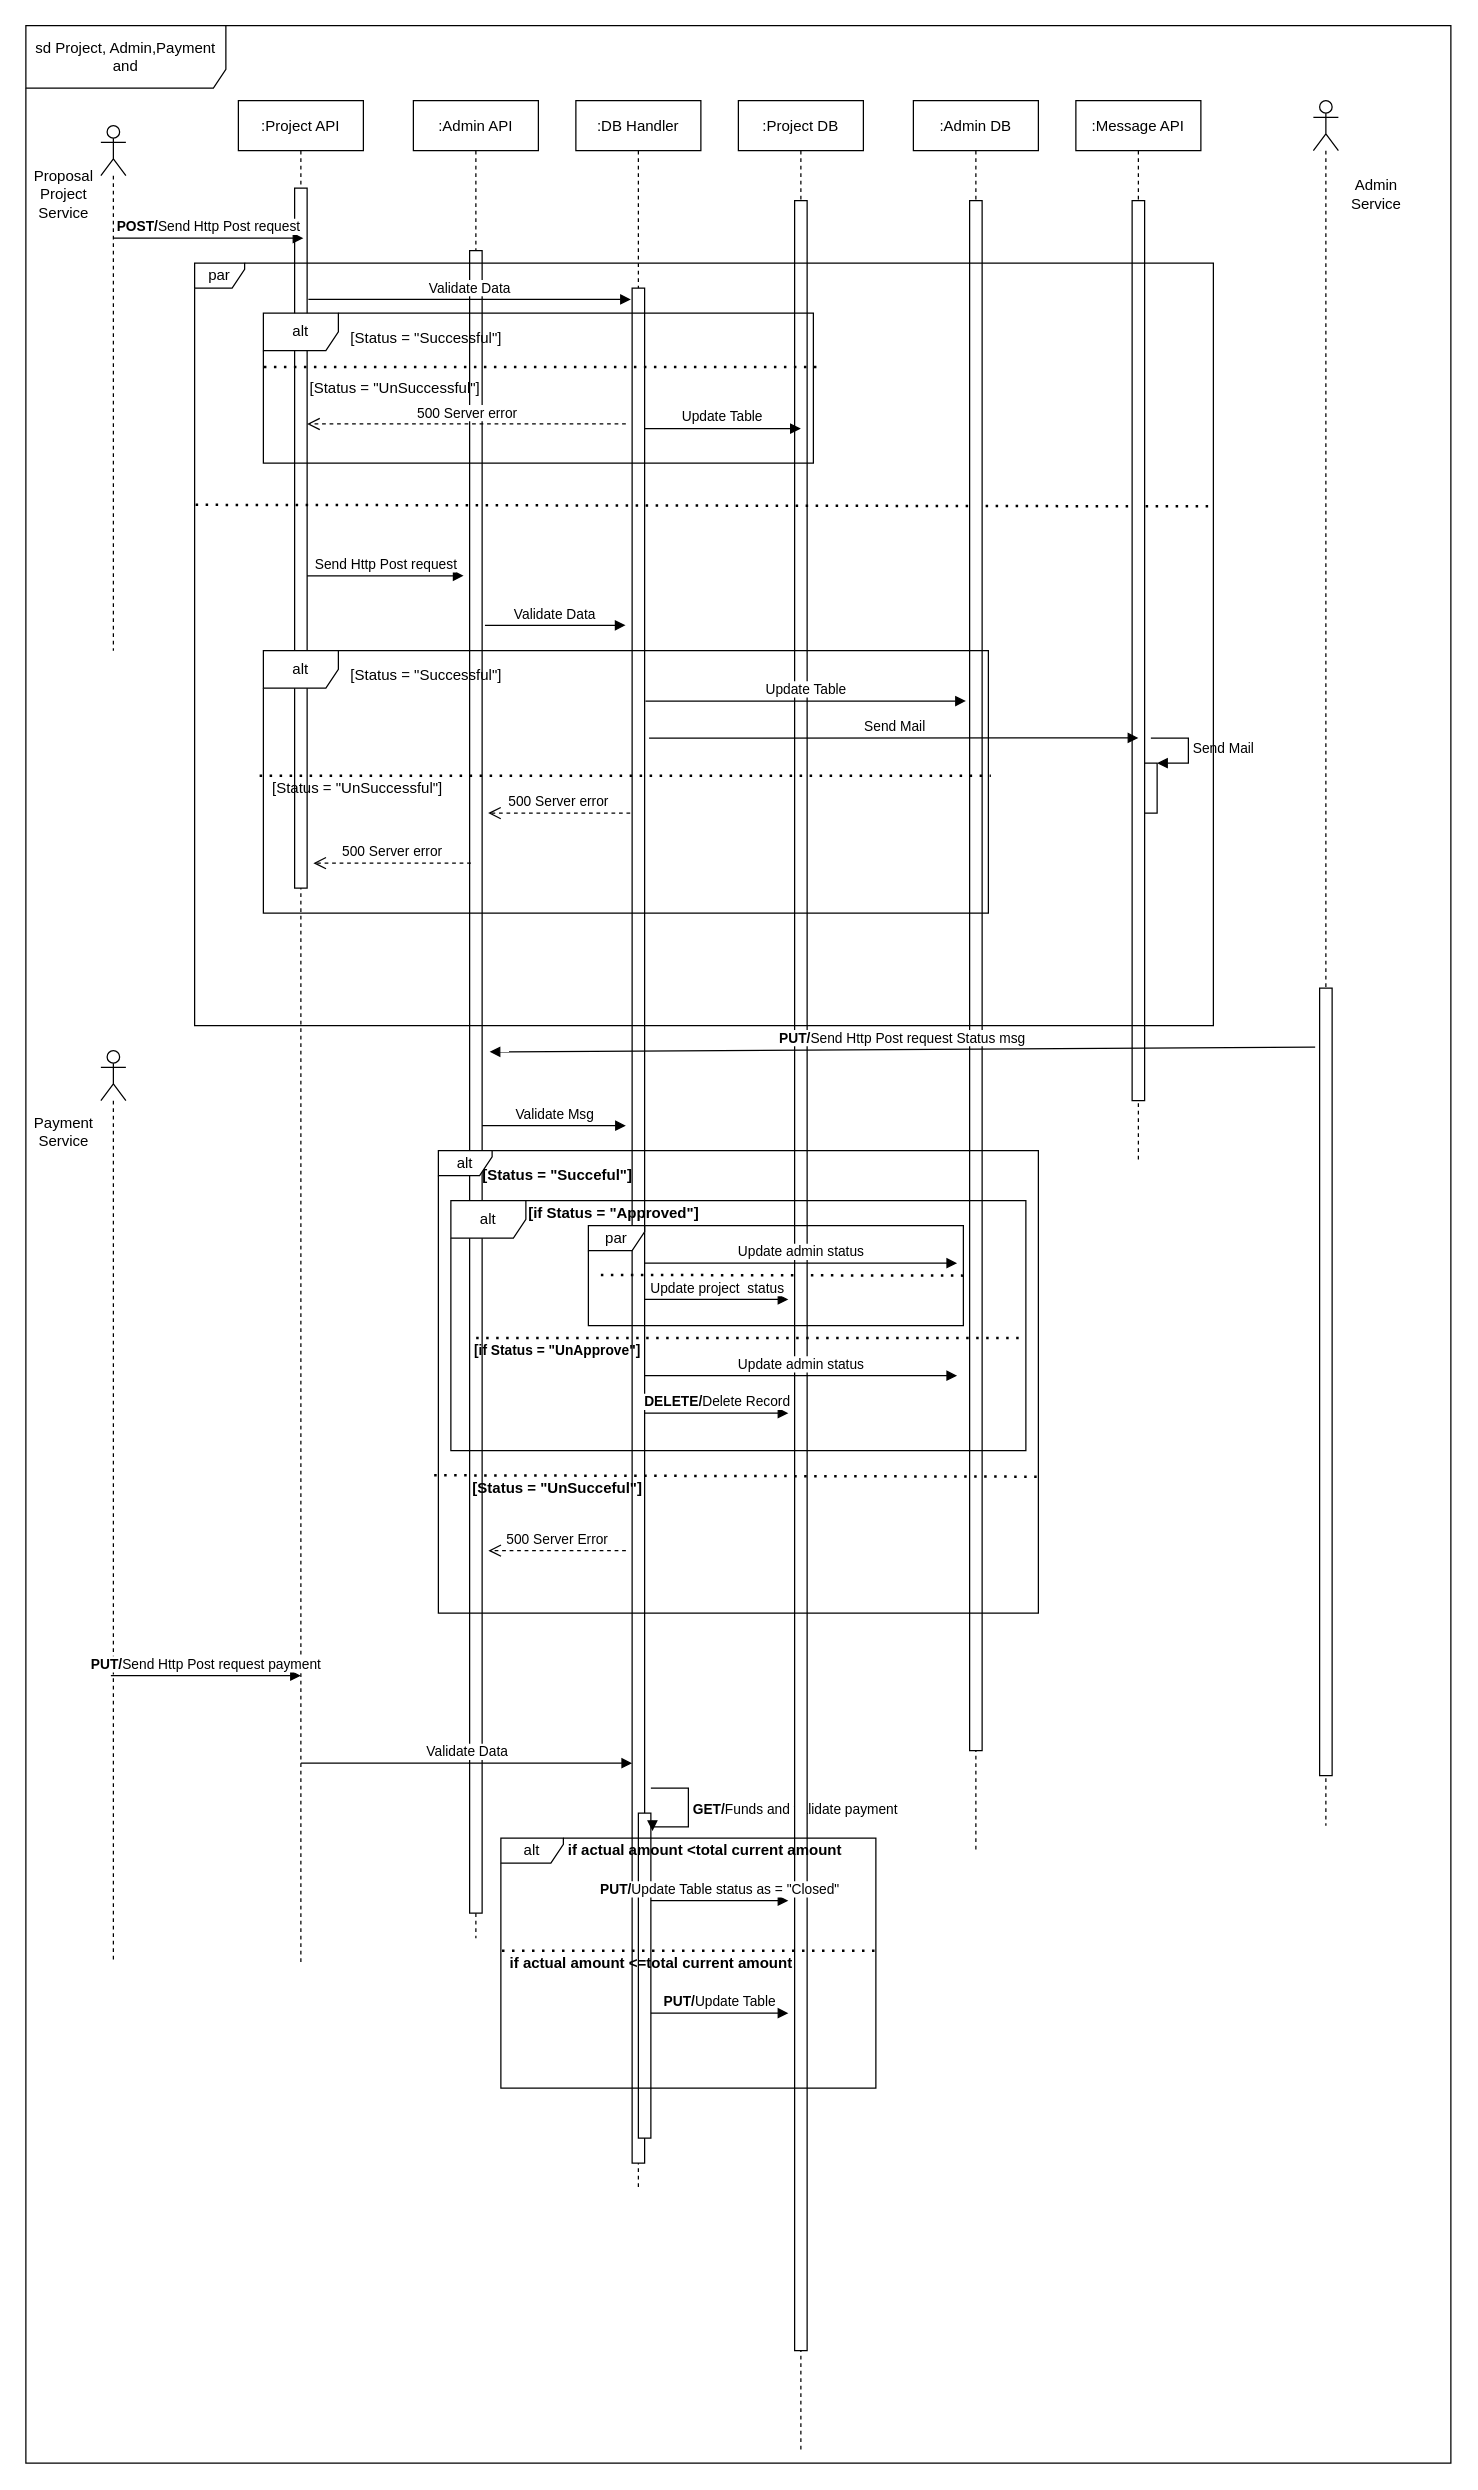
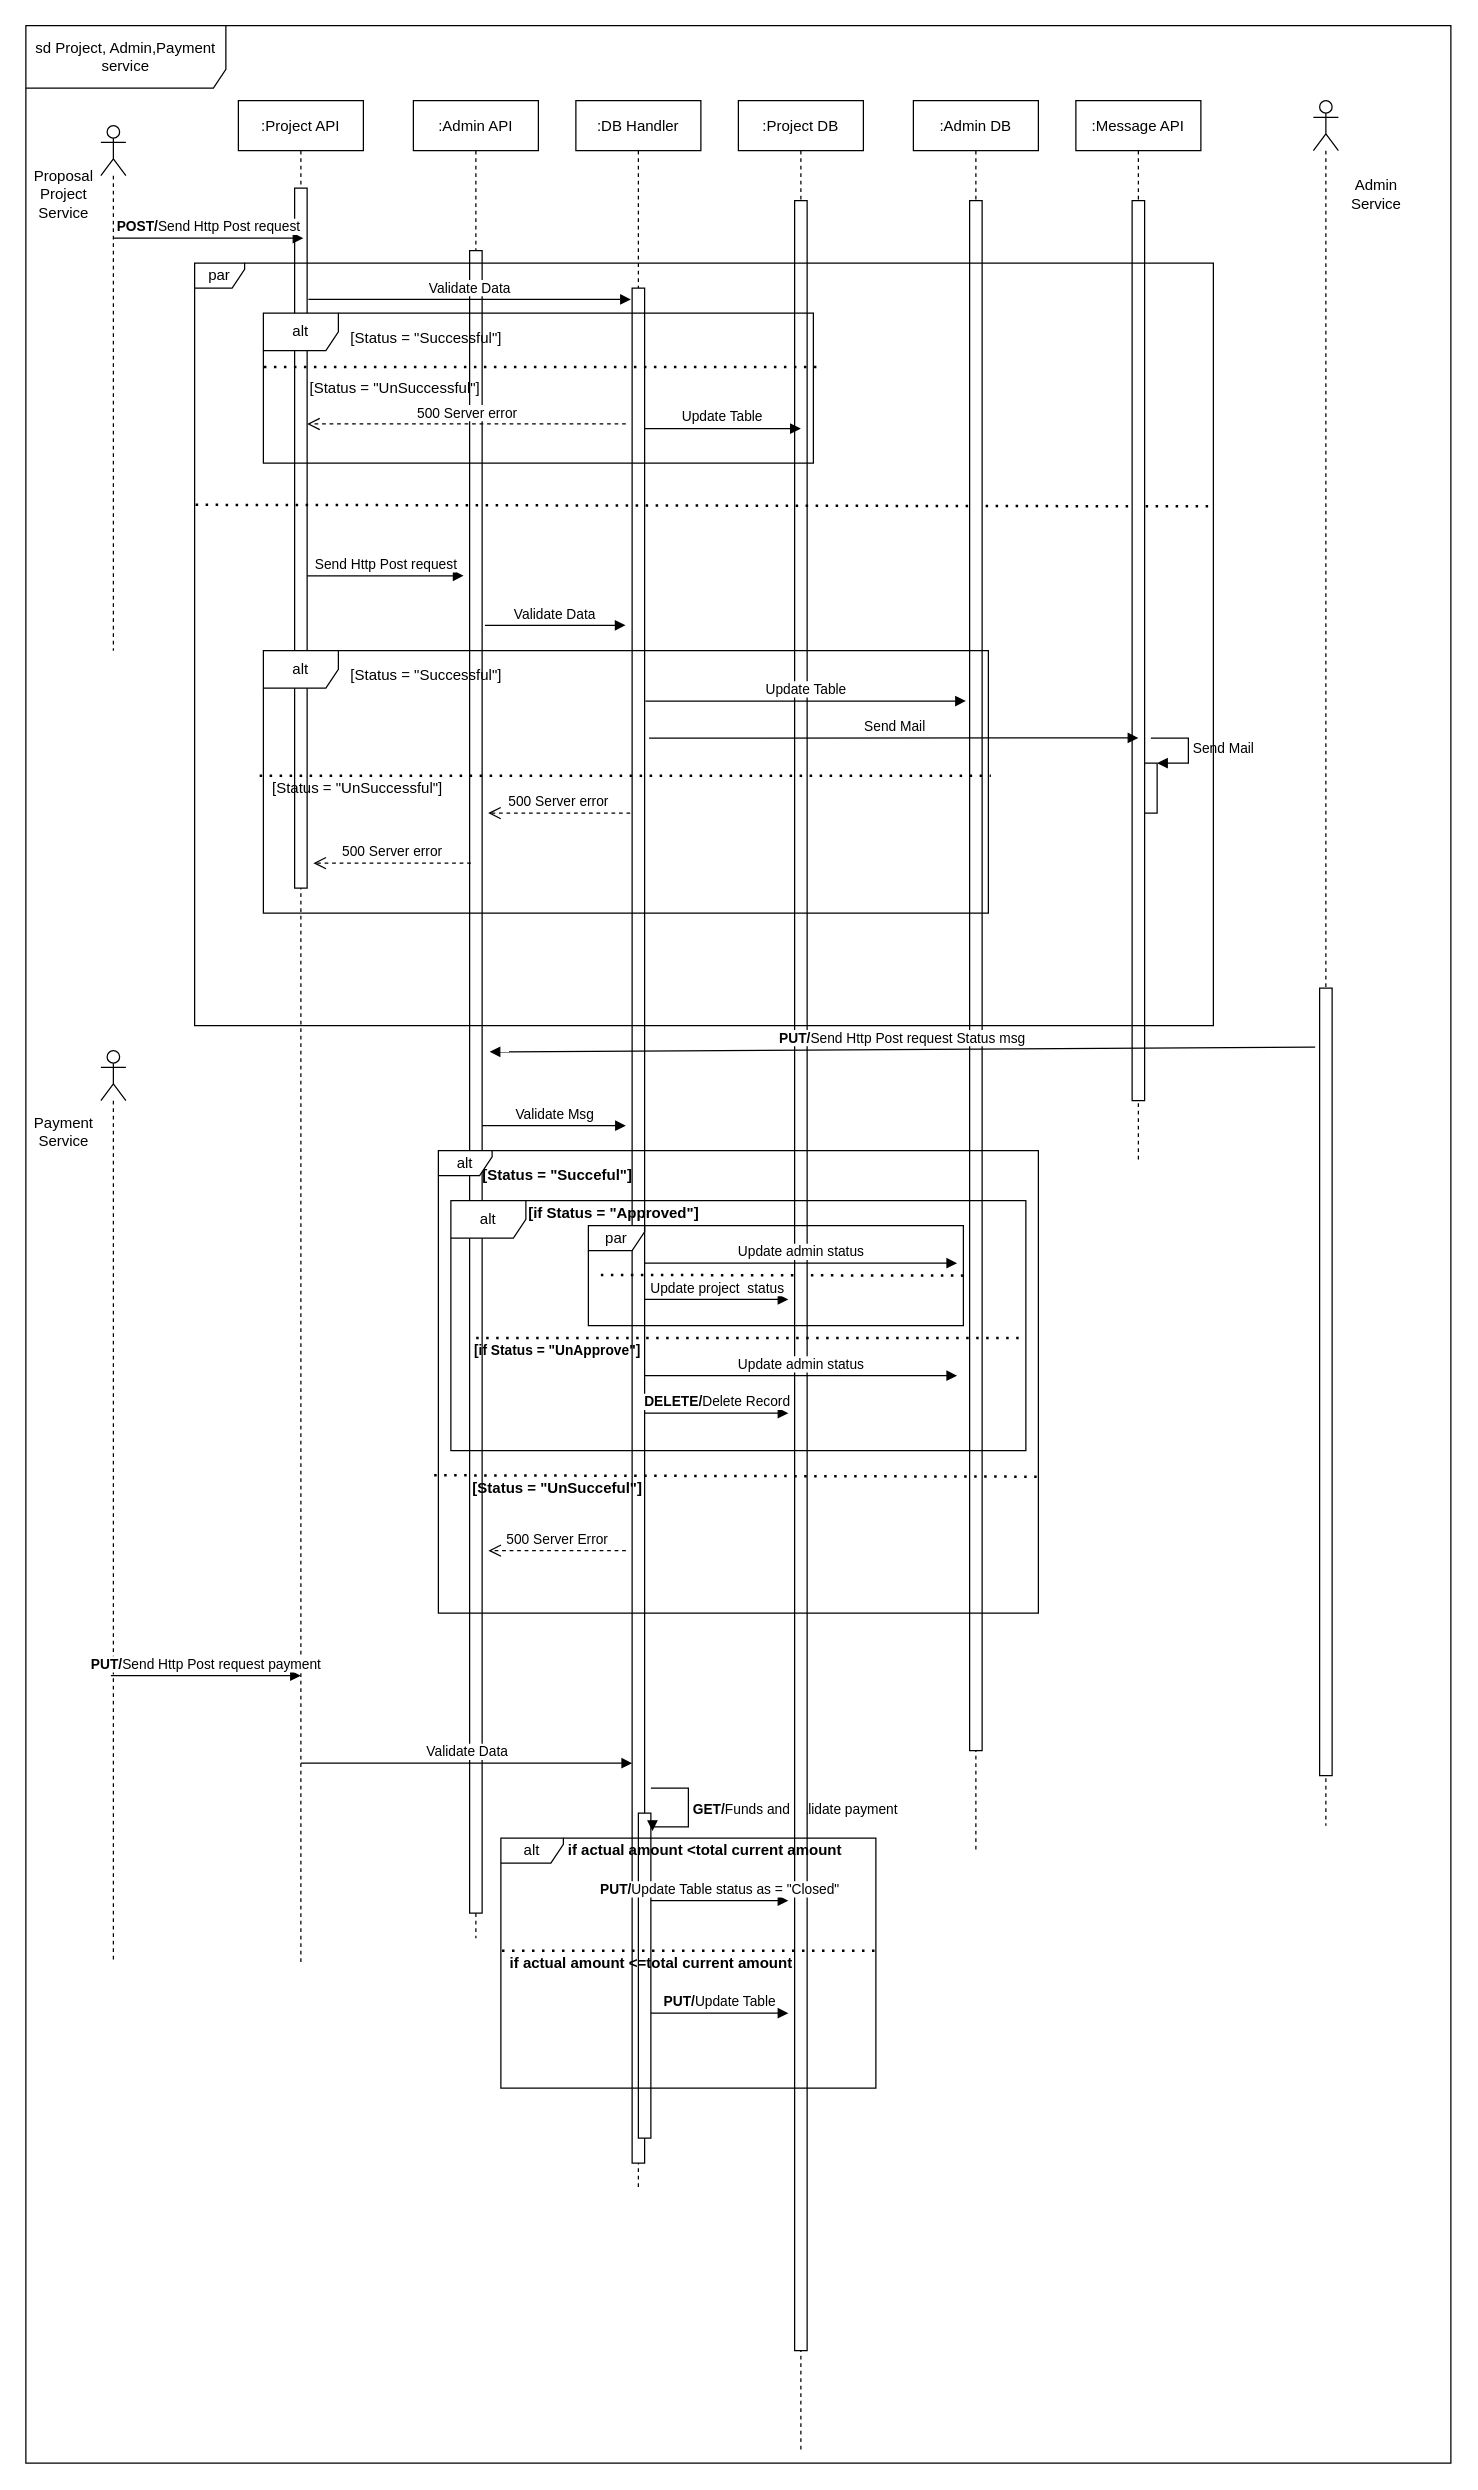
- <mxCell id="70" value="sd Project, Admin,Payment and" style="shape=umlFrame;whiteSpace=wrap;html=1;width=160;height=50;" vertex="1" parent="1"><mxGeometry x="20" y="20" width="1140" height="1950" as="geometry" /></mxCell>
+ <mxCell id="70" value="sd Project, Admin,Payment service" style="shape=umlFrame;whiteSpace=wrap;html=1;width=160;height=50;" vertex="1" parent="1"><mxGeometry x="20" y="20" width="1140" height="1950" as="geometry" /></mxCell>
